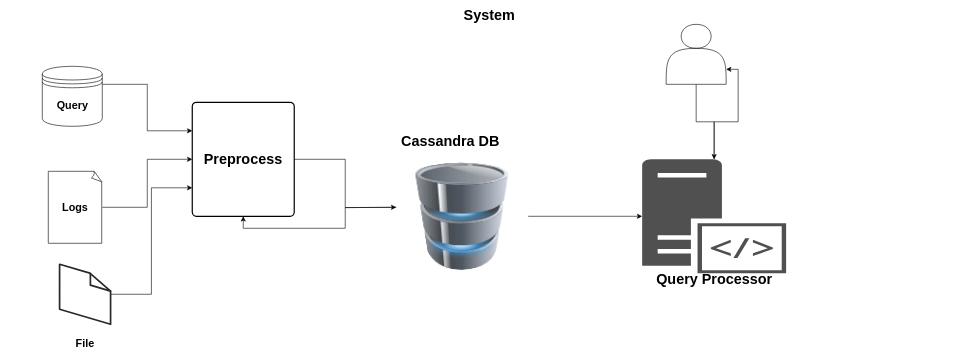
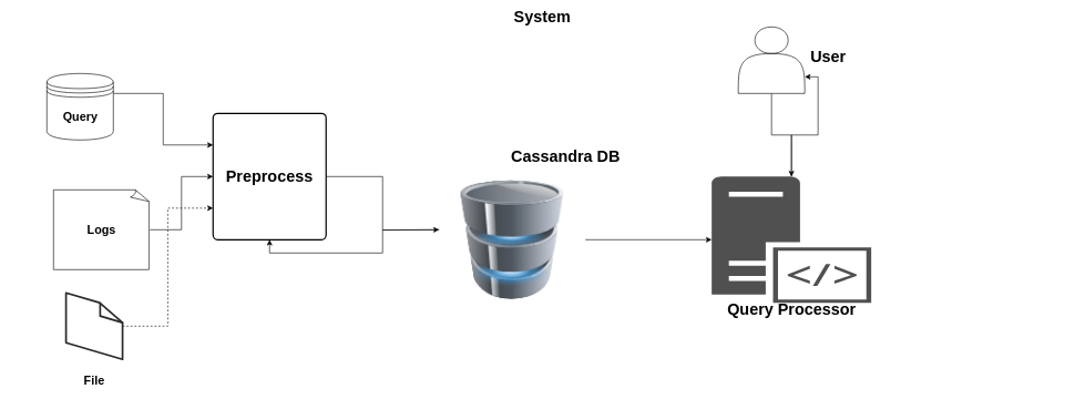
+ <mxCell id="18" value="&lt;h1&gt;User&lt;/h1&gt;" style="text;html=1;align=center;verticalAlign=middle;resizable=0;points=[];autosize=1;" vertex="1" parent="1"><mxGeometry x="1210" y="60" width="70" height="50" as="geometry" /></mxCell>
- <mxCell id="16" value="&lt;h1&gt;Cassandra DB&lt;/h1&gt;" style="text;html=1;align=center;verticalAlign=middle;resizable=0;points=[];autosize=1;" vertex="1" parent="1"><mxGeometry x="660" y="210" width="180" height="50" as="geometry" /></mxCell>
+ <mxCell id="16" value="&lt;h1&gt;Cassandra DB&lt;/h1&gt;" style="text;html=1;align=center;verticalAlign=middle;resizable=0;points=[];autosize=1;" vertex="1" parent="1"><mxGeometry x="760" y="210" width="180" height="50" as="geometry" /></mxCell>
- <mxCell id="8" value="&lt;h2&gt;Logs&lt;/h2&gt;" style="whiteSpace=wrap;html=1;shape=mxgraph.basic.document" vertex="1" parent="1"><mxGeometry x="80" y="285" width="90" height="120" as="geometry" /></mxCell>
+ <mxCell id="8" value="&lt;h2&gt;Logs&lt;/h2&gt;" style="whiteSpace=wrap;html=1;shape=mxgraph.basic.document" vertex="1" parent="1"><mxGeometry x="80" y="285" width="145" height="120" as="geometry" /></mxCell>
- <mxCell id="9" style="edgeStyle=orthogonalEdgeStyle;rounded=0;orthogonalLoop=1;jettySize=auto;html=1;entryX=0;entryY=0.75;entryDx=0;entryDy=0;" edge="1" parent="1" source="10" target="15"><mxGeometry relative="1" as="geometry" /></mxCell>
+ <mxCell id="9" style="edgeStyle=orthogonalEdgeStyle;rounded=0;orthogonalLoop=1;jettySize=auto;html=1;entryX=0;entryY=0.75;entryDx=0;entryDy=0;dashed=1;" edge="1" parent="1" source="10" target="15"><mxGeometry relative="1" as="geometry" /></mxCell>
